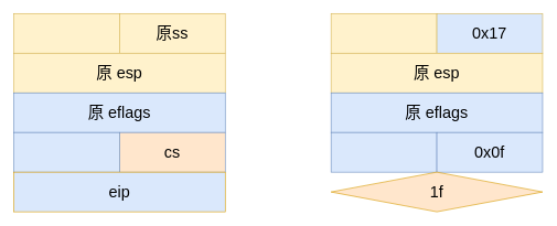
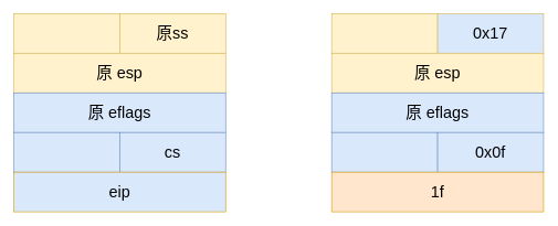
- <mxCell id="7" value="&lt;font style=&quot;font-size: 24px;&quot;&gt;cs&lt;/font&gt;" style="rounded=0;whiteSpace=wrap;html=1;fillColor=#ffe6cc;strokeColor=#6c8ebf;" vertex="1" parent="1"><mxGeometry x="180" y="200" width="160" height="60" as="geometry" /></mxCell>
+ <mxCell id="7" value="&lt;font style=&quot;font-size: 24px;&quot;&gt;cs&lt;/font&gt;" style="rounded=0;whiteSpace=wrap;html=1;fillColor=#dae8fc;strokeColor=#6c8ebf;" vertex="1" parent="1"><mxGeometry x="180" y="200" width="160" height="60" as="geometry" /></mxCell>
- <mxCell id="15" value="&lt;font style=&quot;font-size: 24px;&quot;&gt;1f&lt;/font&gt;" style="rhombus;whiteSpace=wrap;html=1;fillColor=#ffe6cc;strokeColor=#d79b00;" vertex="1" parent="1"><mxGeometry x="500" y="260" width="320" height="60" as="geometry" /></mxCell>
+ <mxCell id="15" value="&lt;font style=&quot;font-size: 24px;&quot;&gt;1f&lt;/font&gt;" style="rounded=0;whiteSpace=wrap;html=1;fillColor=#ffe6cc;strokeColor=#d79b00;" vertex="1" parent="1"><mxGeometry x="500" y="260" width="320" height="60" as="geometry" /></mxCell>
